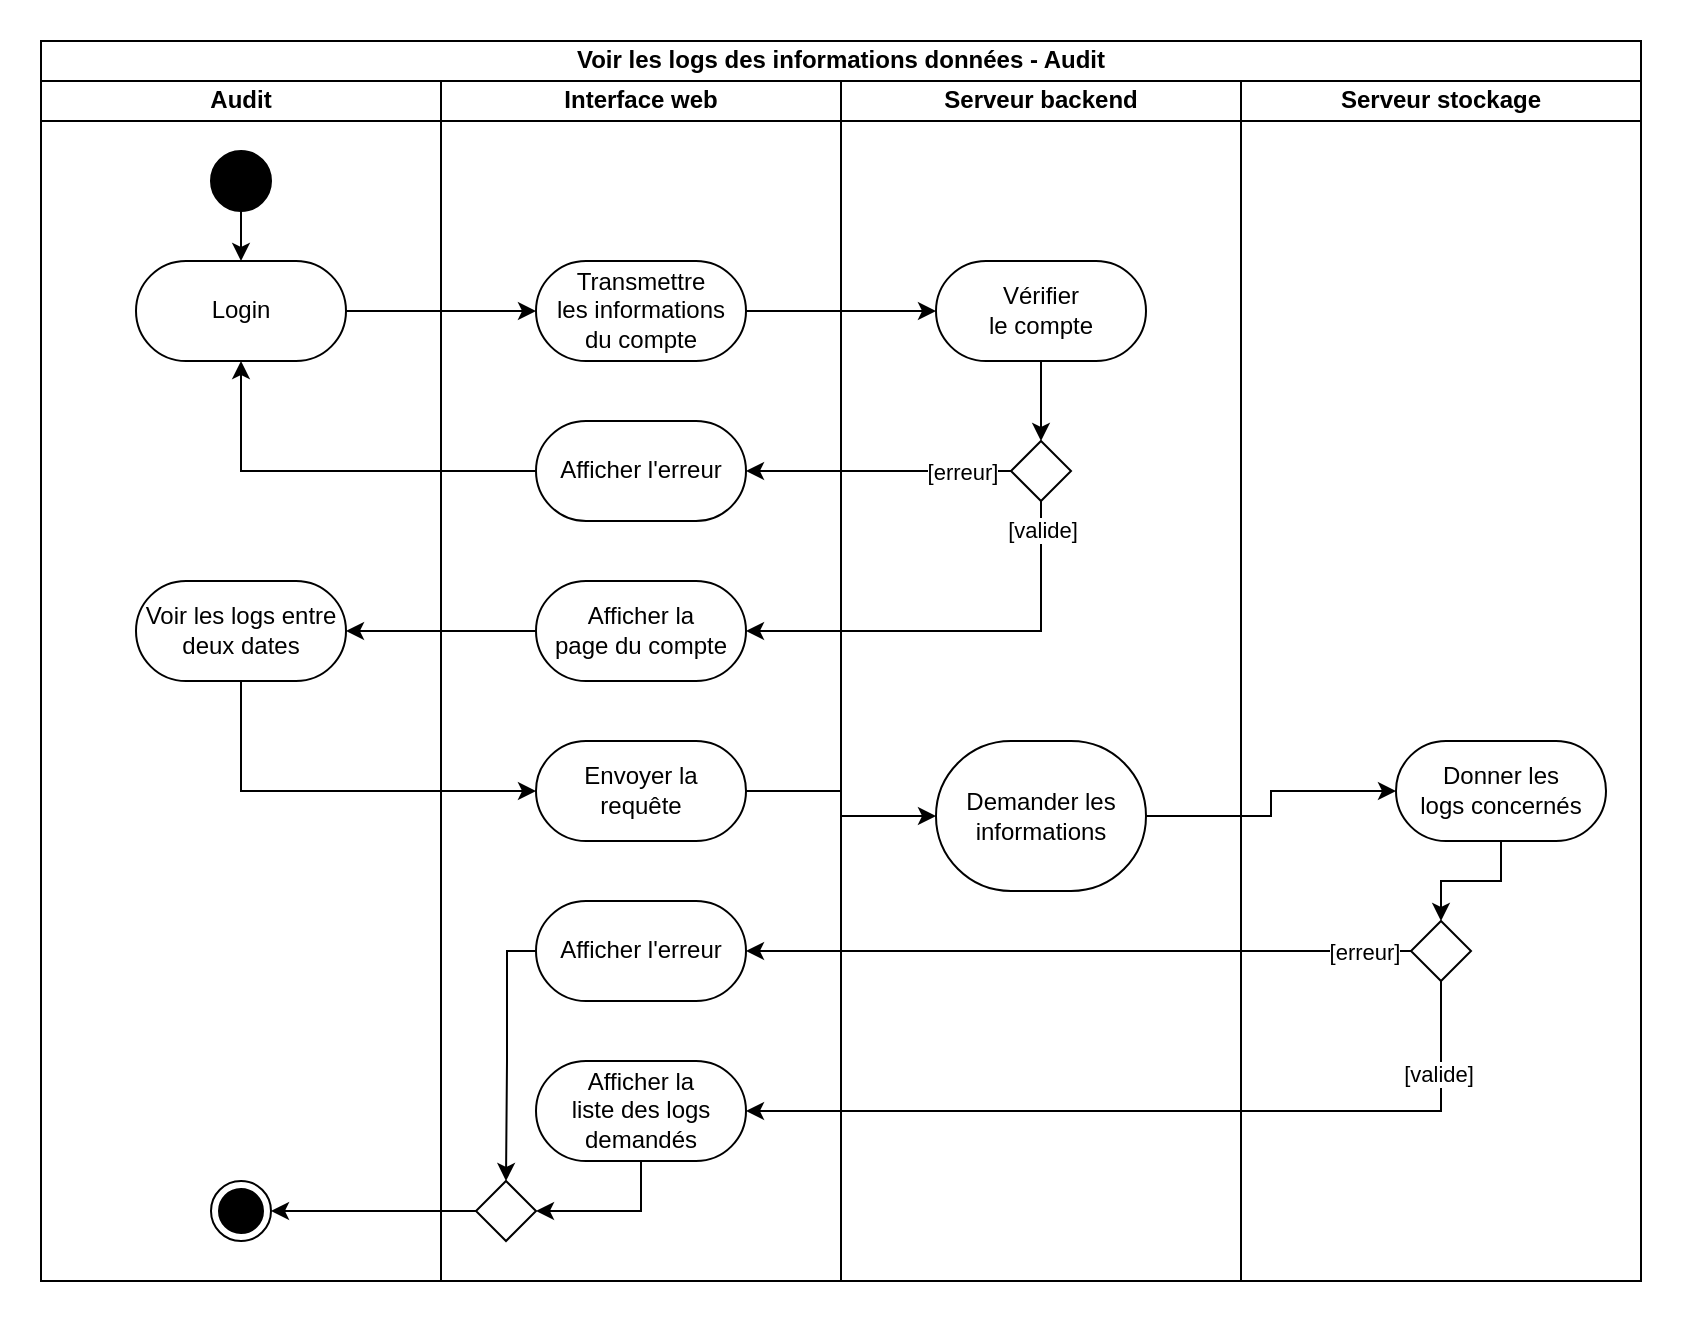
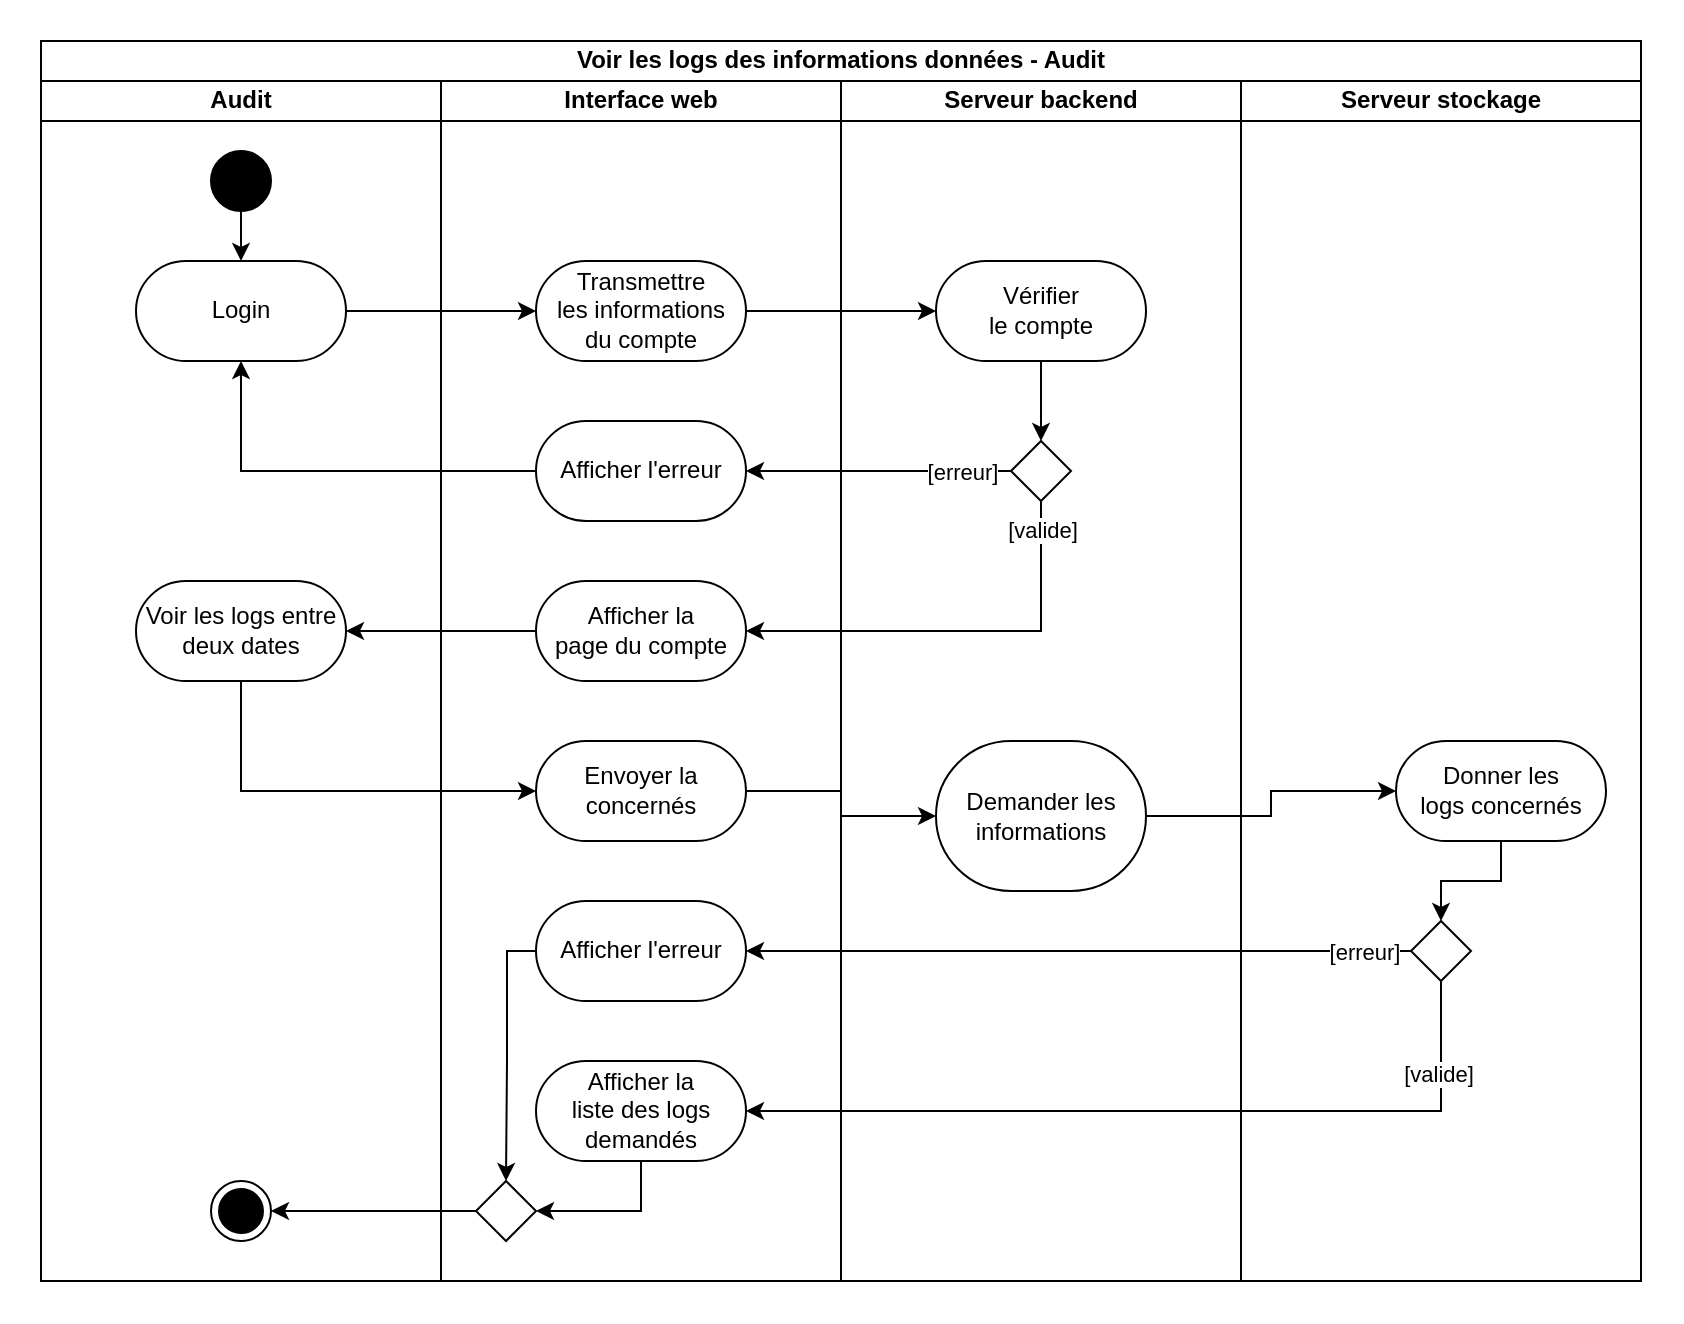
- <mxCell id="13" value="Envoyer la&lt;br&gt;requête" style="html=1;dashed=0;whitespace=wrap;shape=mxgraph.dfd.start" parent="9" vertex="1"><mxGeometry x="47.5" y="330" width="105" height="50" as="geometry" /></mxCell>
+ <mxCell id="13" value="Envoyer la&lt;br&gt;concernés" style="html=1;dashed=0;whitespace=wrap;shape=mxgraph.dfd.start" parent="9" vertex="1"><mxGeometry x="47.5" y="330" width="105" height="50" as="geometry" /></mxCell>
